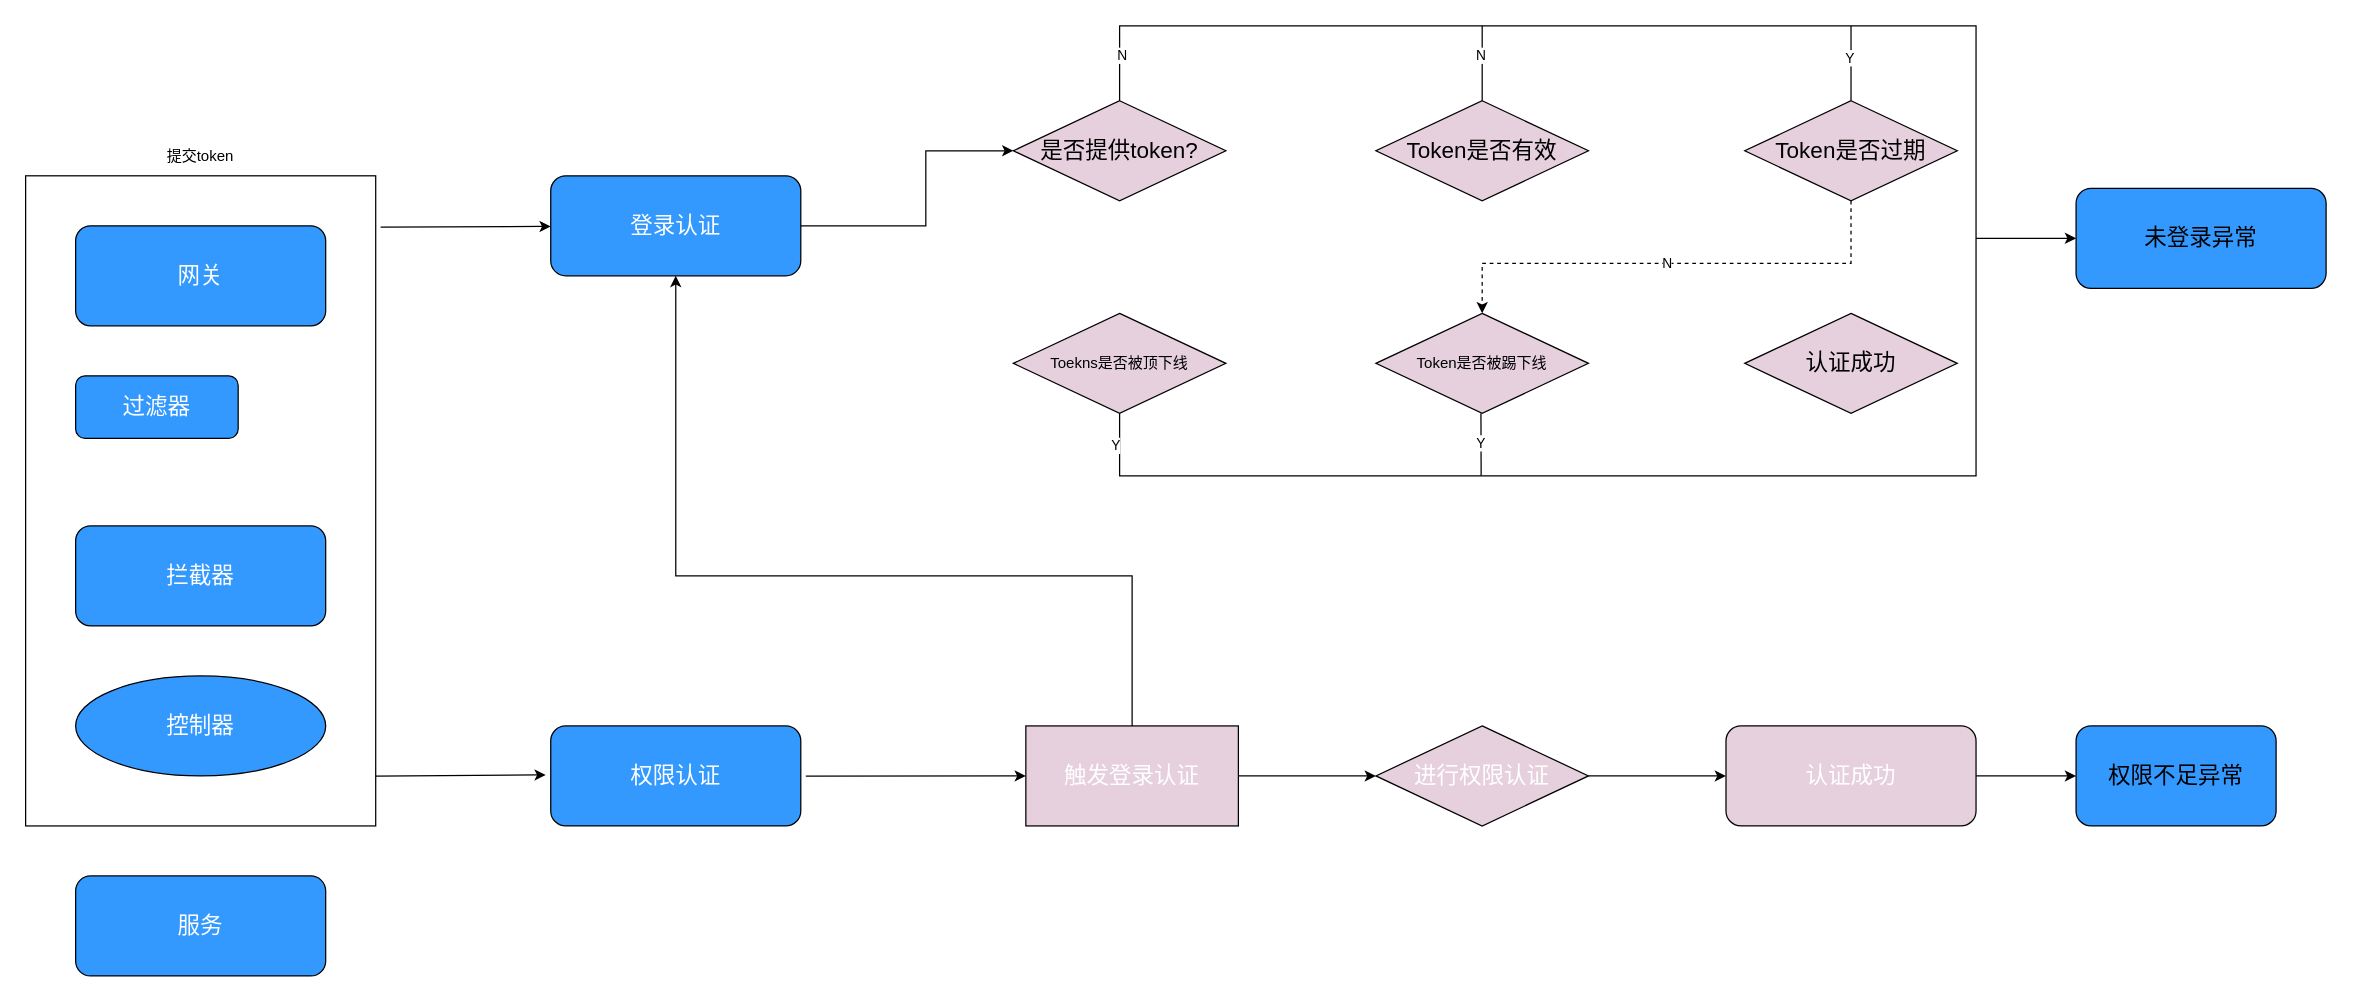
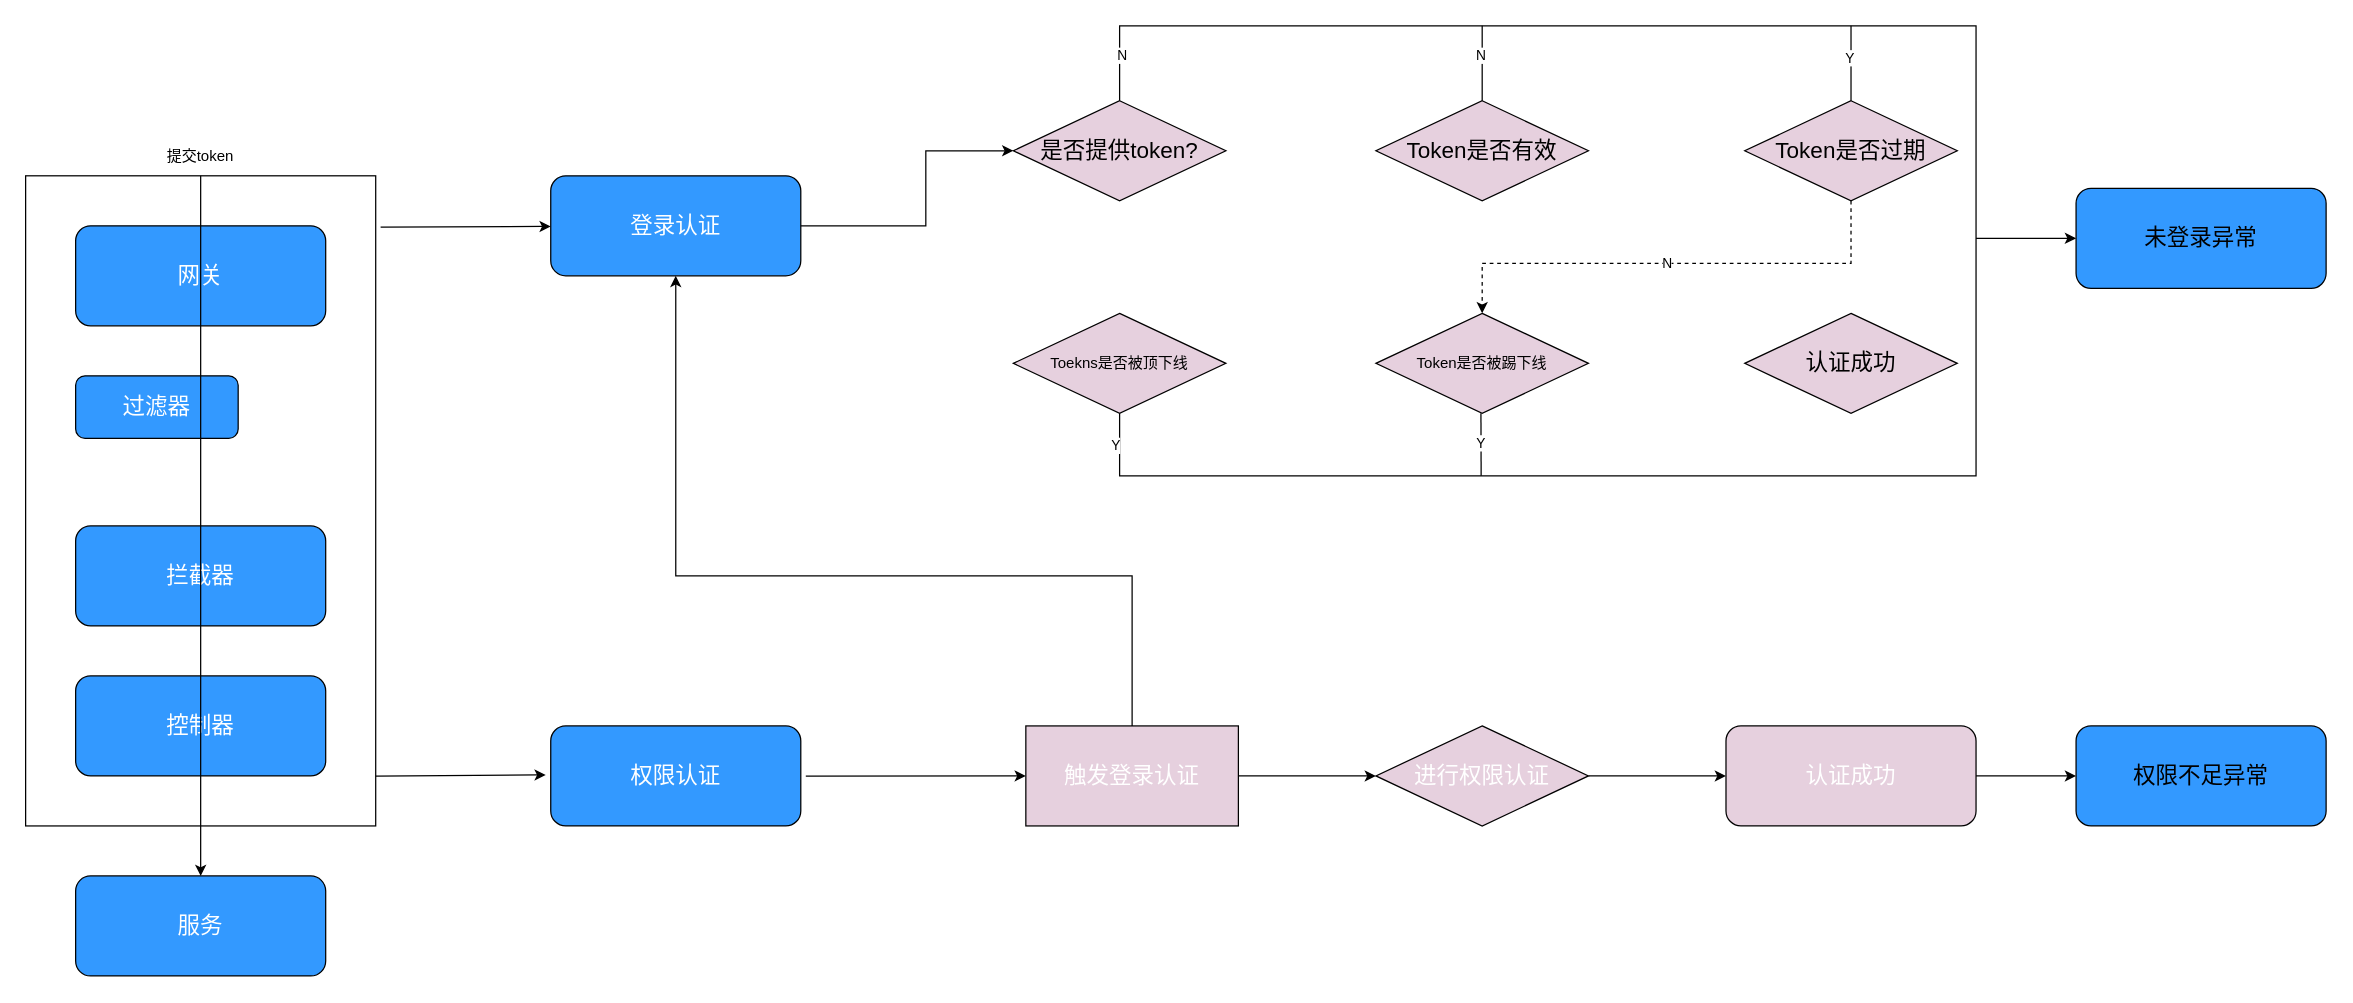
+ <mxCell id="21" value="" style="endArrow=classic;html=1;rounded=0;exitX=0.5;exitY=1;exitDx=0;exitDy=0;entryX=0.5;entryY=0;entryDx=0;entryDy=0;" parent="1" source="22" target="7" edge="1"><mxGeometry width="50" height="50" relative="1" as="geometry"><mxPoint x="980" y="520" as="sourcePoint" /><mxPoint x="1030" y="470" as="targetPoint" /></mxGeometry></mxCell>
- <mxCell id="6" value="&lt;font color=&quot;#ffffff&quot; style=&quot;font-size: 18px;&quot;&gt;控制器&lt;/font&gt;" style="ellipse;whiteSpace=wrap;html=1;fillColor=#3399FF;" parent="1" vertex="1"><mxGeometry x="60" y="540" width="200" height="80" as="geometry" /></mxCell>
+ <mxCell id="6" value="&lt;font color=&quot;#ffffff&quot; style=&quot;font-size: 18px;&quot;&gt;控制器&lt;/font&gt;" style="rounded=1;whiteSpace=wrap;html=1;fillColor=#3399FF;" parent="1" vertex="1"><mxGeometry x="60" y="540" width="200" height="80" as="geometry" /></mxCell>
- <mxCell id="20" value="&lt;font style=&quot;font-size: 18px;&quot;&gt;权限不足异常&lt;/font&gt;" style="rounded=1;whiteSpace=wrap;html=1;fillColor=#3399FF;" parent="1" vertex="1"><mxGeometry x="1660" y="580" width="160" height="80" as="geometry" /></mxCell>
+ <mxCell id="20" value="&lt;font style=&quot;font-size: 18px;&quot;&gt;权限不足异常&lt;/font&gt;" style="rounded=1;whiteSpace=wrap;html=1;fillColor=#3399FF;" parent="1" vertex="1"><mxGeometry x="1660" y="580" width="200" height="80" as="geometry" /></mxCell>
